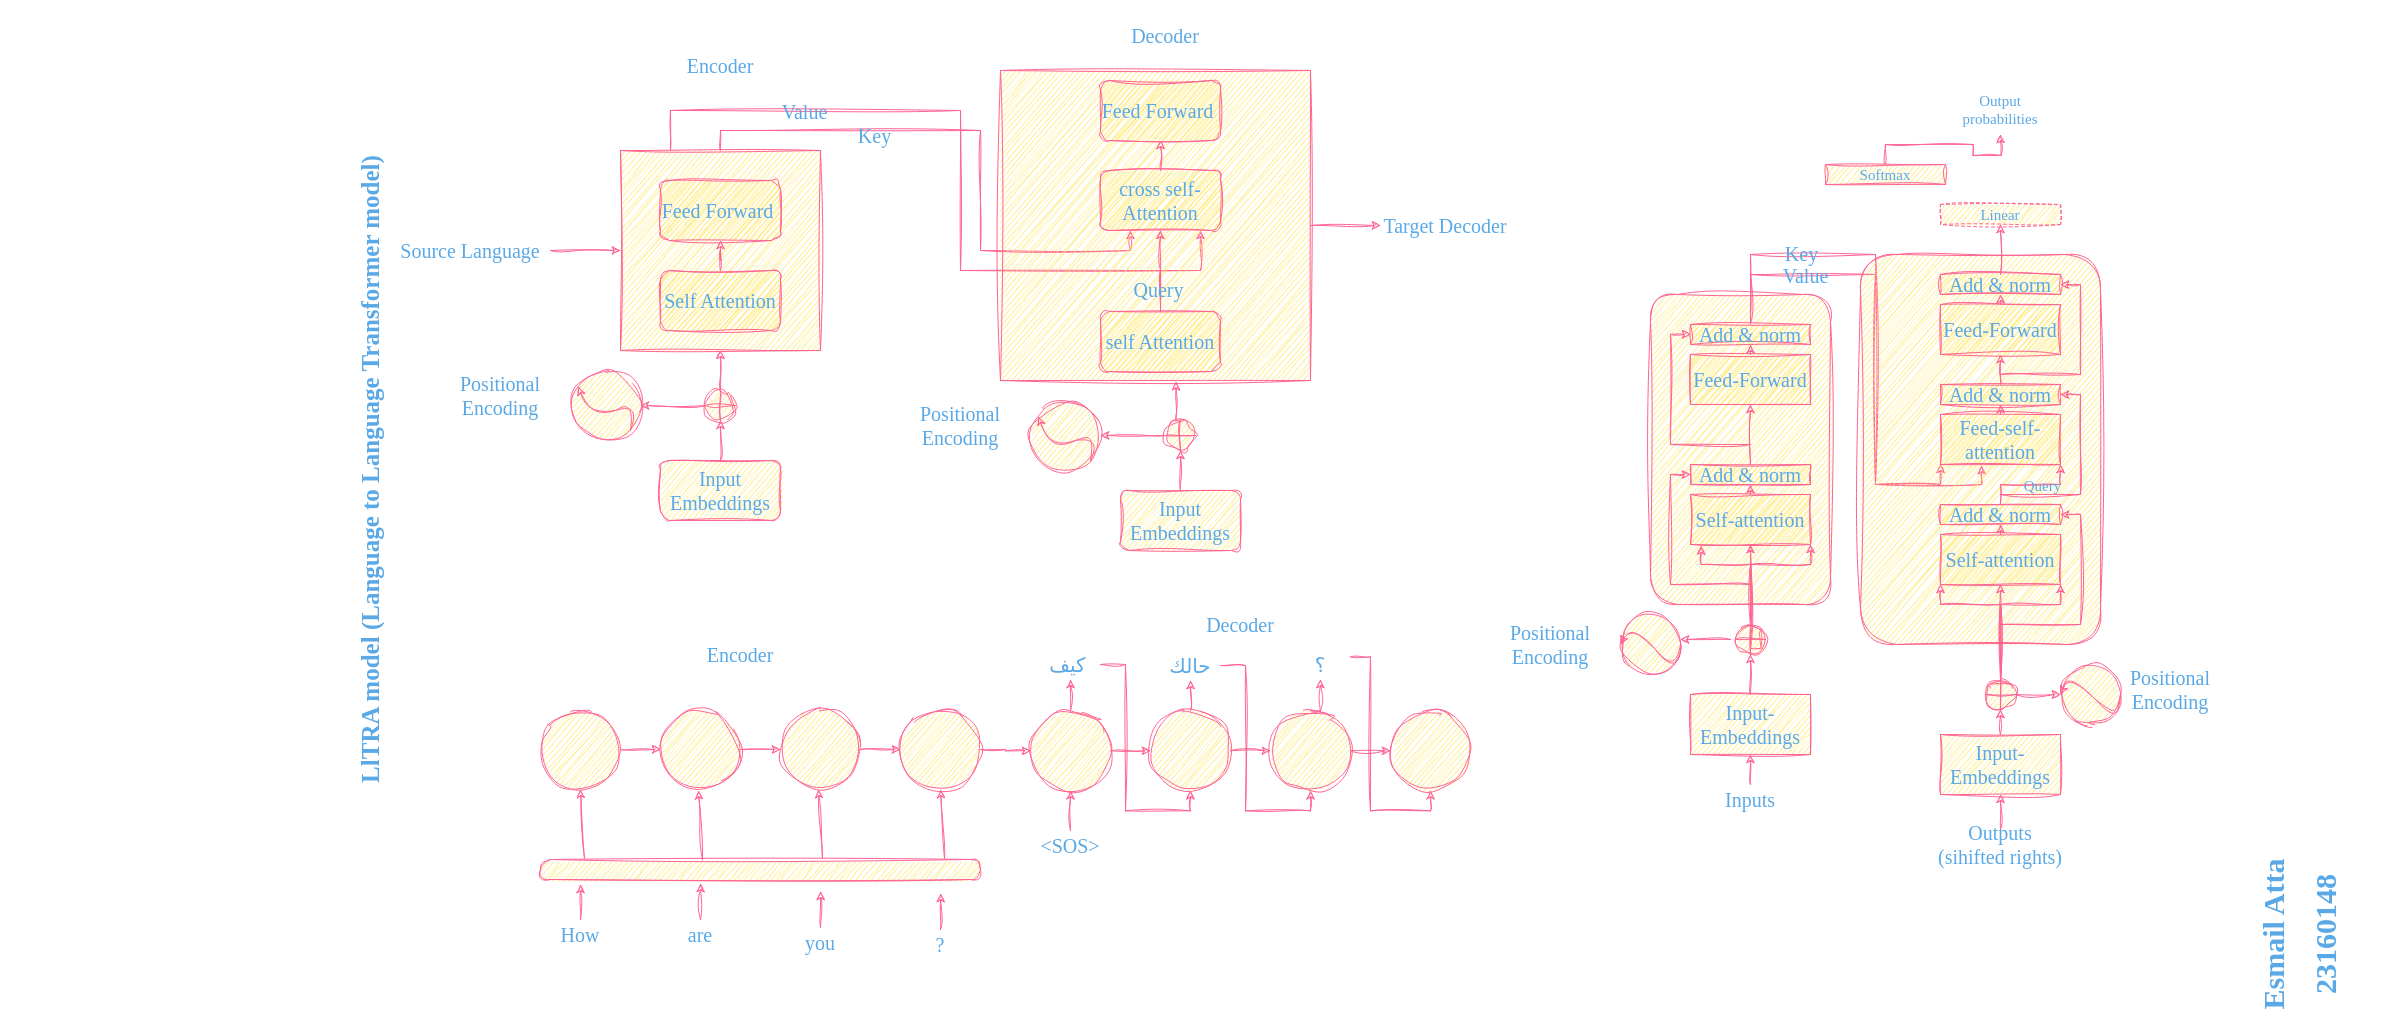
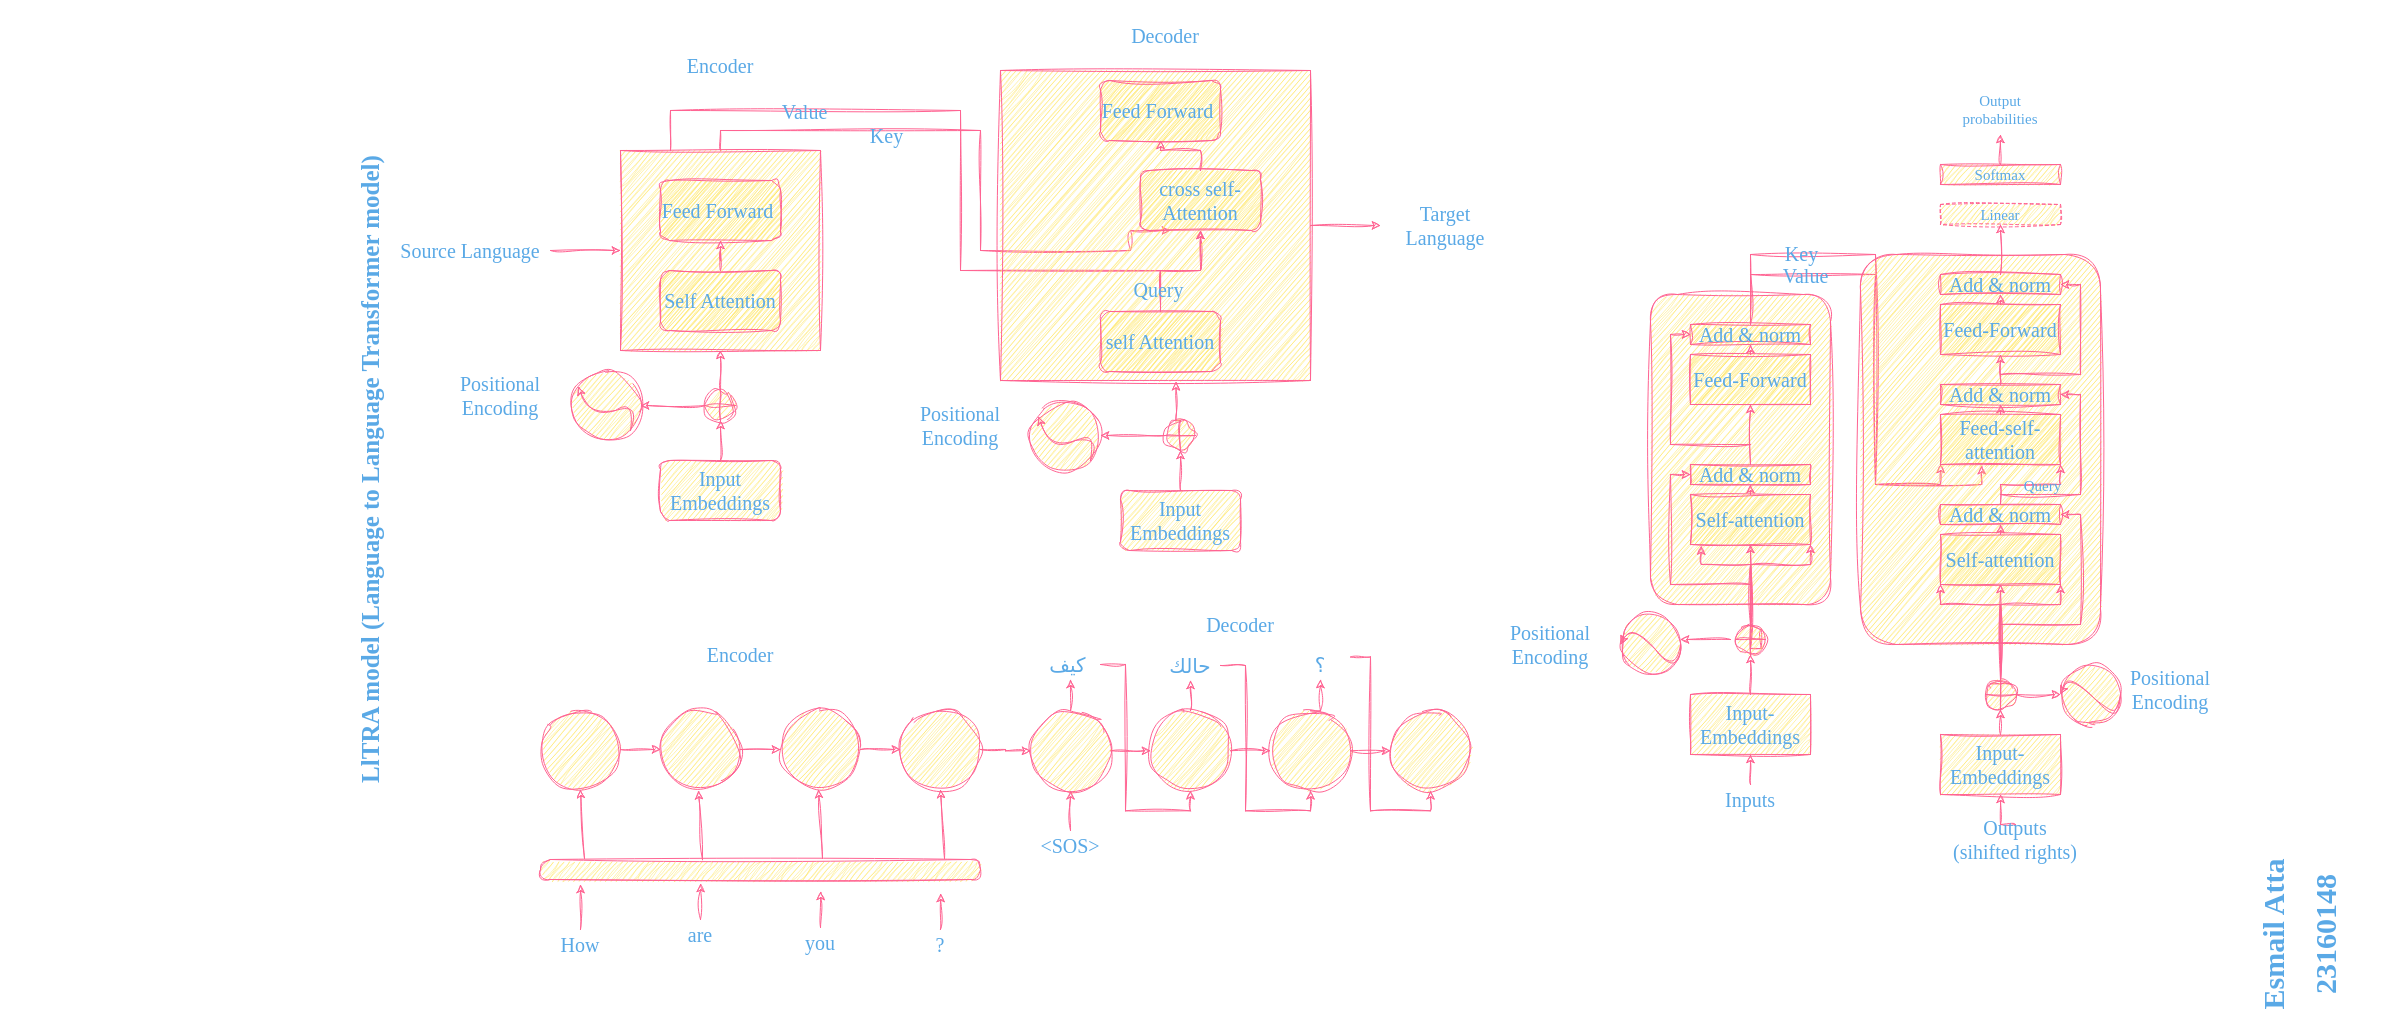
- <mxCell id="59" value="Softmax" style="rounded=0;whiteSpace=wrap;html=1;sketch=1;hachureGap=4;jiggle=2;curveFitting=1;fontFamily=Architects Daughter;fontSource=https%3A%2F%2Ffonts.googleapis.com%2Fcss%3Ffamily%3DArchitects%2BDaughter;fontSize=15;labelBackgroundColor=none;fillColor=#FFE45E;strokeColor=#FF6392;fontColor=#5AA9E6;" parent="1" vertex="1"><mxGeometry x="1825" y="164" width="120" height="20" as="geometry" /></mxCell>
+ <mxCell id="59" value="Softmax" style="rounded=0;whiteSpace=wrap;html=1;sketch=1;hachureGap=4;jiggle=2;curveFitting=1;fontFamily=Architects Daughter;fontSource=https%3A%2F%2Ffonts.googleapis.com%2Fcss%3Ffamily%3DArchitects%2BDaughter;fontSize=15;labelBackgroundColor=none;fillColor=#FFE45E;strokeColor=#FF6392;fontColor=#5AA9E6;" parent="1" vertex="1"><mxGeometry x="1940" y="164" width="120" height="20" as="geometry" /></mxCell>
- <mxCell id="83" value="cross self-Attention" style="rounded=1;whiteSpace=wrap;html=1;sketch=1;hachureGap=4;jiggle=2;curveFitting=1;fontFamily=Architects Daughter;fontSource=https%3A%2F%2Ffonts.googleapis.com%2Fcss%3Ffamily%3DArchitects%2BDaughter;fontSize=20;labelBackgroundColor=none;fillColor=#FFE45E;strokeColor=#FF6392;fontColor=#5AA9E6;" parent="1" vertex="1"><mxGeometry x="1100" y="170" width="120" height="60" as="geometry" /></mxCell>
+ <mxCell id="83" value="cross self-Attention" style="rounded=1;whiteSpace=wrap;html=1;sketch=1;hachureGap=4;jiggle=2;curveFitting=1;fontFamily=Architects Daughter;fontSource=https%3A%2F%2Ffonts.googleapis.com%2Fcss%3Ffamily%3DArchitects%2BDaughter;fontSize=20;labelBackgroundColor=none;fillColor=#FFE45E;strokeColor=#FF6392;fontColor=#5AA9E6;" parent="1" vertex="1"><mxGeometry x="1140" y="170" width="120" height="60" as="geometry" /></mxCell>
- <mxCell id="70" value="Target Decoder" style="text;html=1;strokeColor=none;fillColor=none;align=center;verticalAlign=middle;whiteSpace=wrap;rounded=0;fontSize=20;fontFamily=Architects Daughter;labelBackgroundColor=none;fontColor=#5AA9E6;" parent="1" vertex="1"><mxGeometry x="1380" y="202.5" width="130" height="45" as="geometry" /></mxCell>
+ <mxCell id="70" value="Target Language" style="text;html=1;strokeColor=none;fillColor=none;align=center;verticalAlign=middle;whiteSpace=wrap;rounded=0;fontSize=20;fontFamily=Architects Daughter;labelBackgroundColor=none;fontColor=#5AA9E6;" parent="1" vertex="1"><mxGeometry x="1380" y="202.5" width="130" height="45" as="geometry" /></mxCell>
- <mxCell id="35" value="Outputs&lt;br&gt;(sihifted rights)" style="text;html=1;strokeColor=none;fillColor=none;align=center;verticalAlign=middle;whiteSpace=wrap;rounded=0;fontSize=20;fontFamily=Architects Daughter;labelBackgroundColor=none;fontColor=#5AA9E6;" parent="1" vertex="1"><mxGeometry x="1895" y="829" width="210" height="30" as="geometry" /></mxCell>
+ <mxCell id="35" value="Outputs&lt;br&gt;(sihifted rights)" style="text;html=1;strokeColor=none;fillColor=none;align=center;verticalAlign=middle;whiteSpace=wrap;rounded=0;fontSize=20;fontFamily=Architects Daughter;labelBackgroundColor=none;fontColor=#5AA9E6;" parent="1" vertex="1"><mxGeometry x="1910" y="824" width="210" height="30" as="geometry" /></mxCell>
- <mxCell id="105" value="How" style="text;html=1;strokeColor=none;fillColor=none;align=center;verticalAlign=middle;whiteSpace=wrap;rounded=0;fontSize=20;fontFamily=Architects Daughter;labelBackgroundColor=none;fontColor=#5AA9E6;" parent="1" vertex="1"><mxGeometry x="550" y="919" width="60" height="30" as="geometry" /></mxCell>
+ <mxCell id="105" value="How" style="text;html=1;strokeColor=none;fillColor=none;align=center;verticalAlign=middle;whiteSpace=wrap;rounded=0;fontSize=20;fontFamily=Architects Daughter;labelBackgroundColor=none;fontColor=#5AA9E6;" parent="1" vertex="1"><mxGeometry x="550" y="929" width="60" height="30" as="geometry" /></mxCell>
